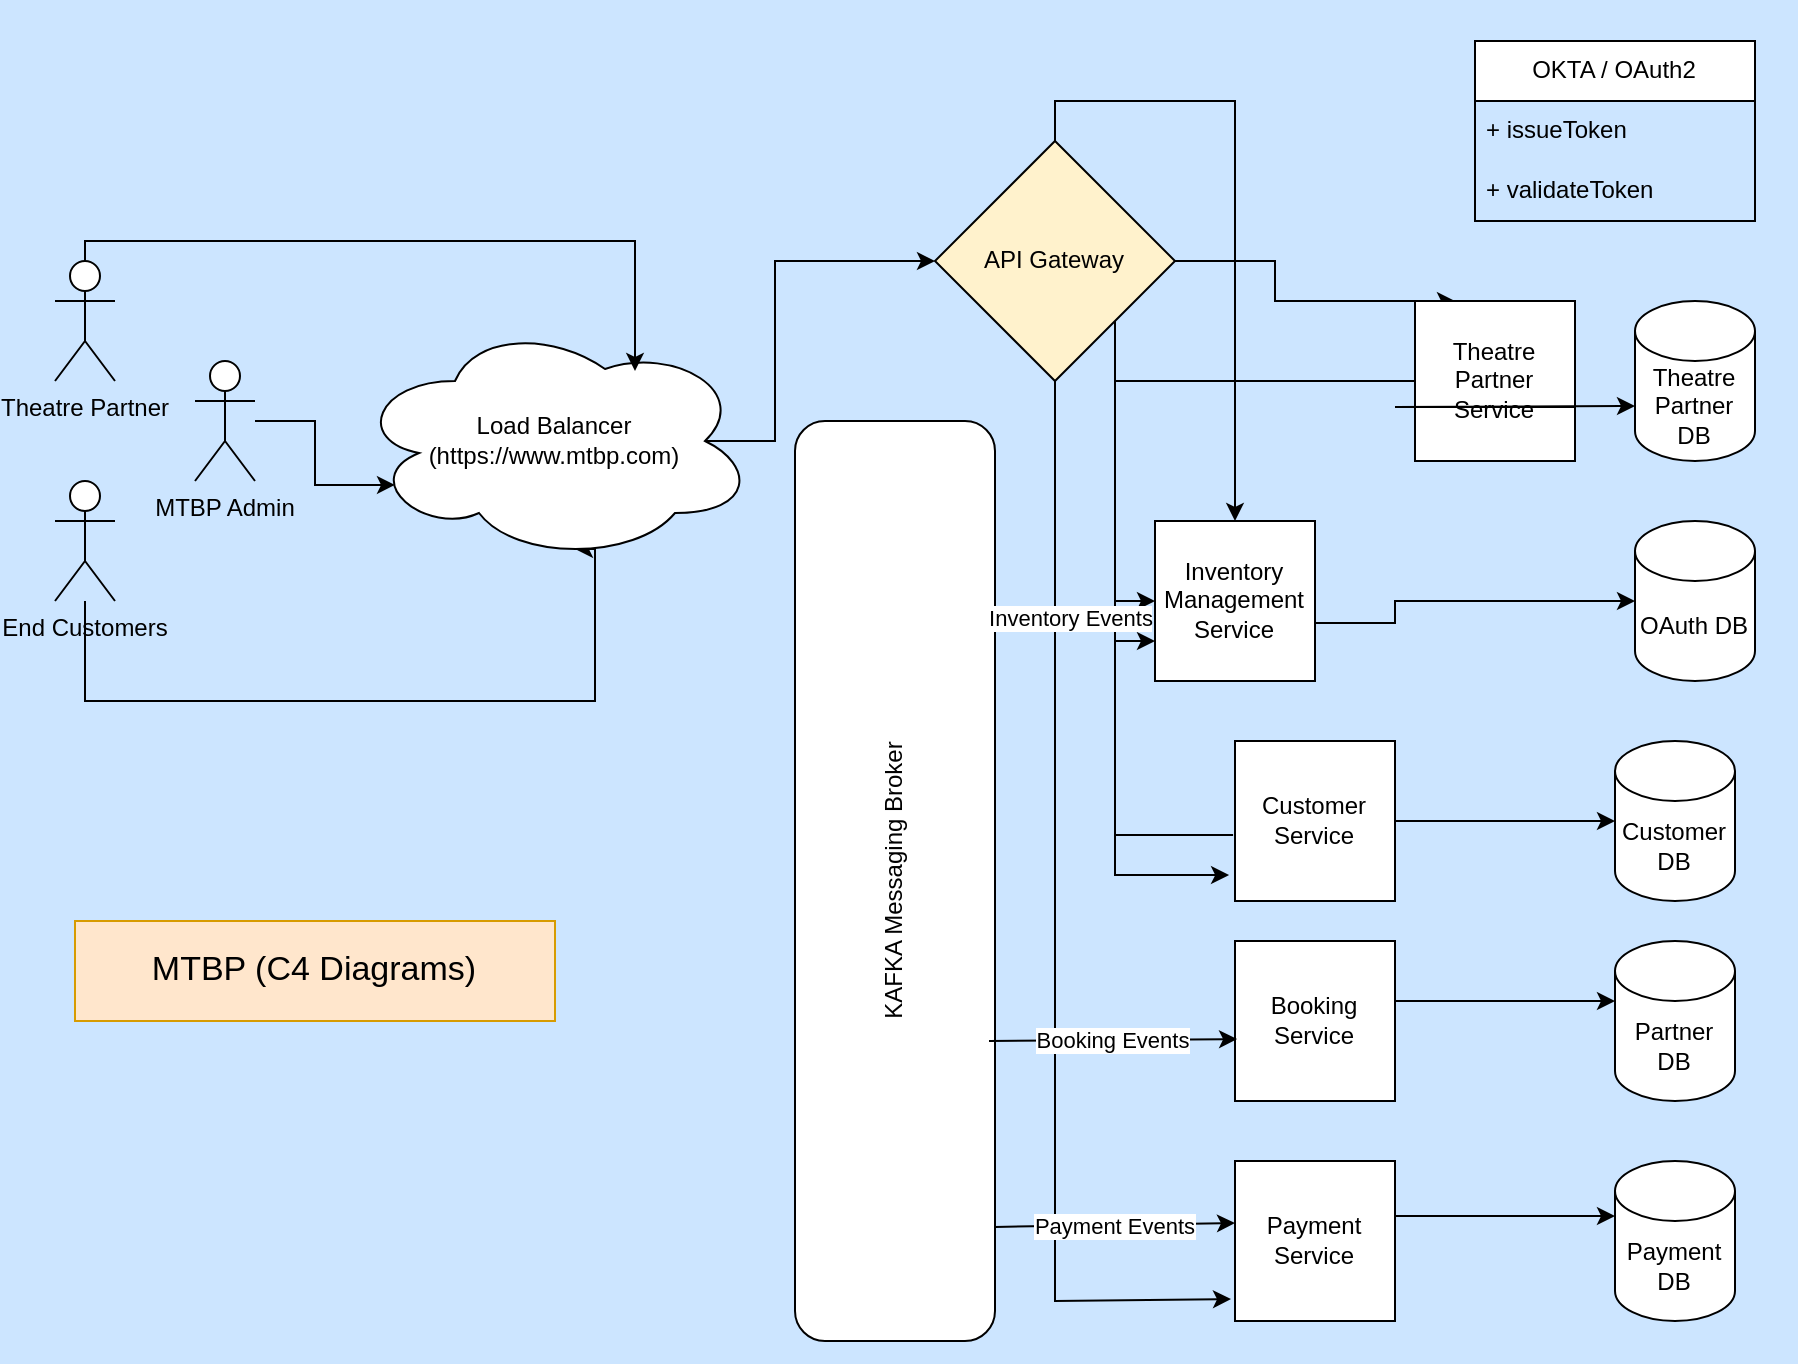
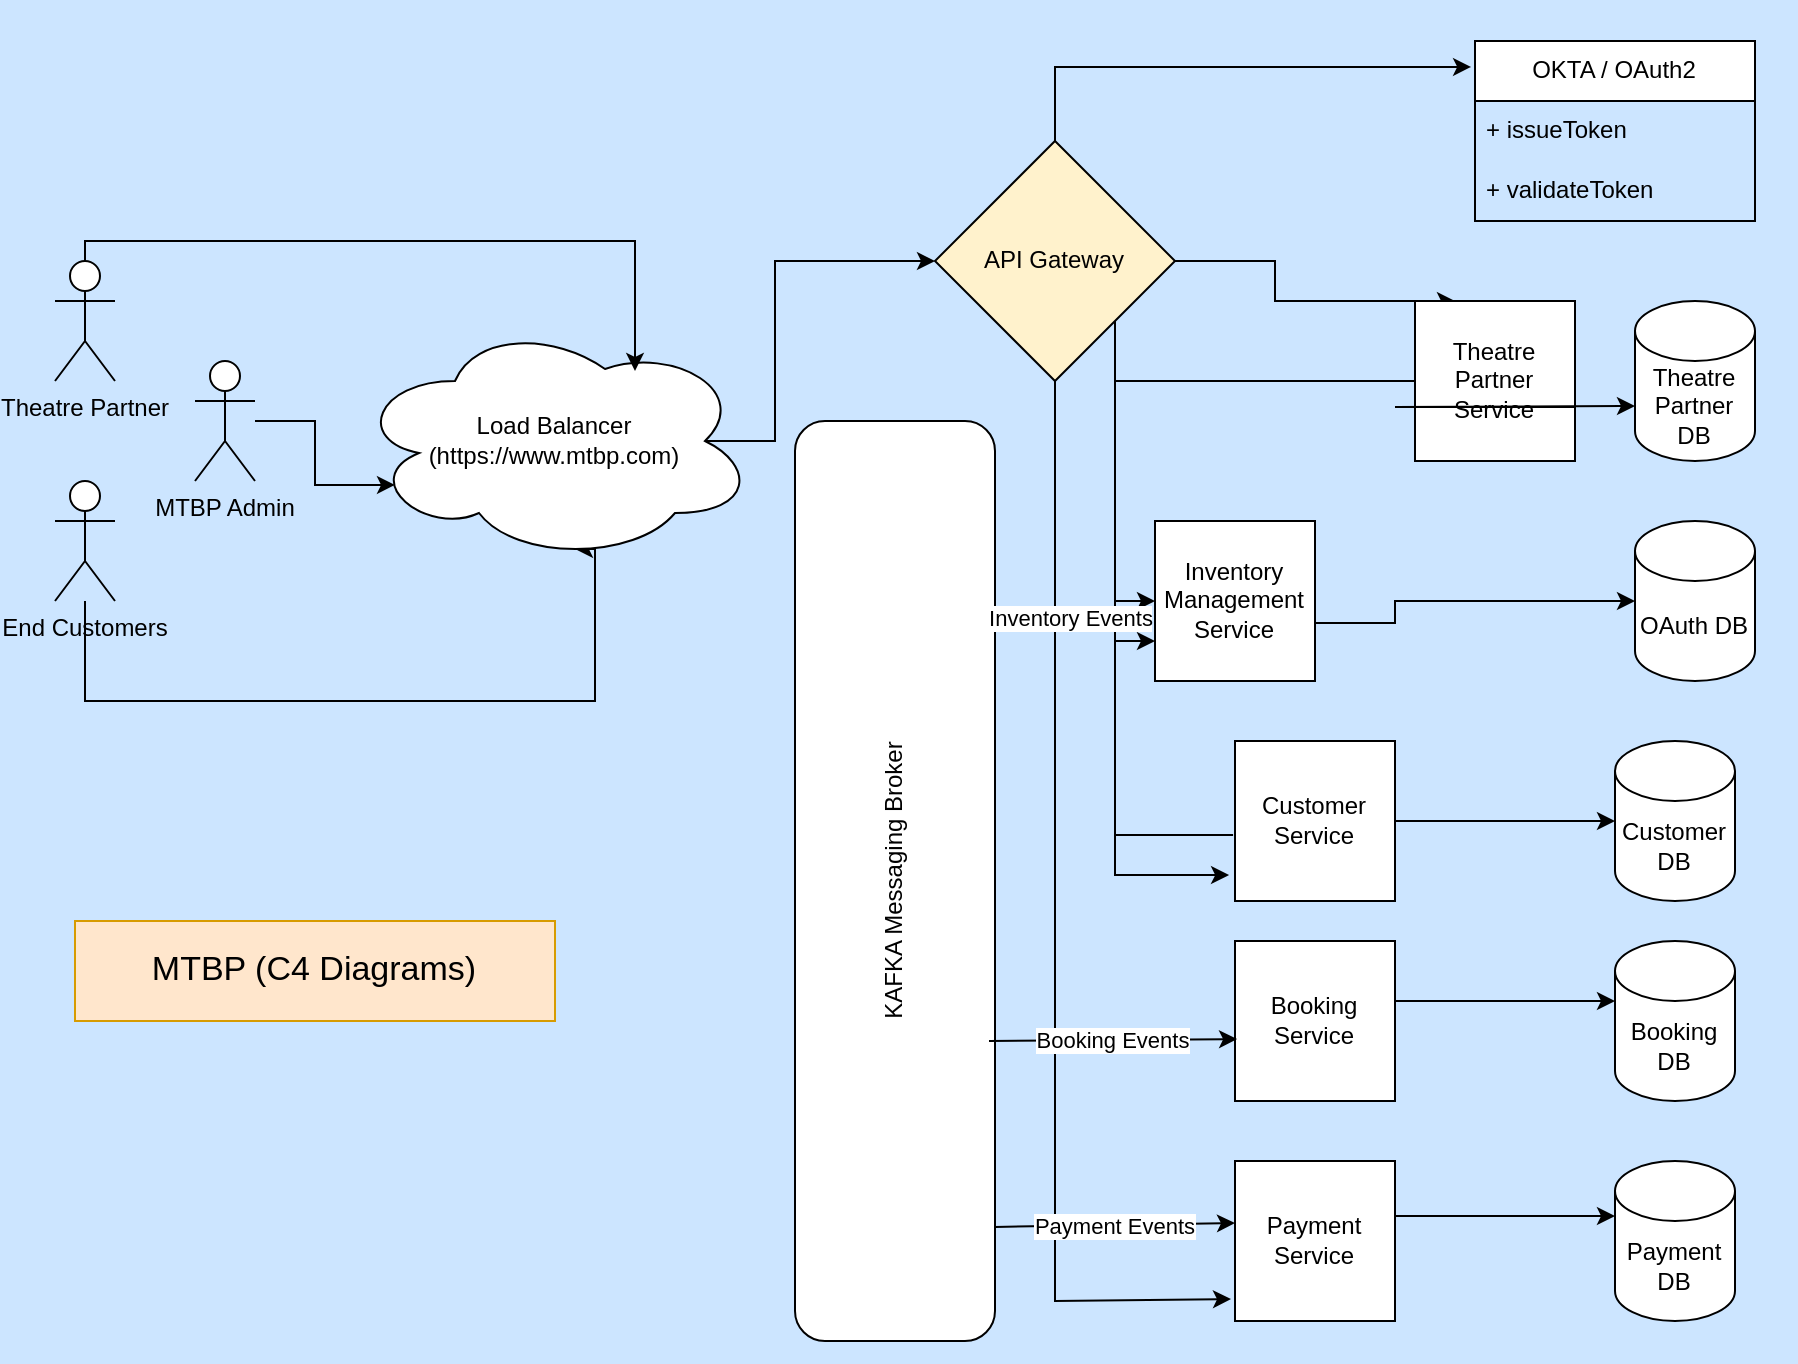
- <mxCell id="39" style="edgeStyle=orthogonalEdgeStyle;rounded=0;orthogonalLoop=1;jettySize=auto;html=1;exitX=0.5;exitY=0;exitDx=0;exitDy=0;" edge="1" parent="1" source="12" target="19"><mxGeometry relative="1" as="geometry" /></mxCell>
+ <mxCell id="39" style="edgeStyle=orthogonalEdgeStyle;rounded=0;orthogonalLoop=1;jettySize=auto;html=1;entryX=-0.014;entryY=0.144;entryDx=0;entryDy=0;entryPerimeter=0;exitX=0.5;exitY=0;exitDx=0;exitDy=0;" edge="1" parent="1" source="12" target="36"><mxGeometry relative="1" as="geometry" /></mxCell>
- <mxCell id="25" value="Partner DB" style="shape=cylinder3;whiteSpace=wrap;html=1;boundedLbl=1;backgroundOutline=1;size=15;" parent="1" vertex="1"><mxGeometry x="800" y="470" width="60" height="80" as="geometry" /></mxCell>
+ <mxCell id="25" value="Booking DB" style="shape=cylinder3;whiteSpace=wrap;html=1;boundedLbl=1;backgroundOutline=1;size=15;" parent="1" vertex="1"><mxGeometry x="800" y="470" width="60" height="80" as="geometry" /></mxCell>
